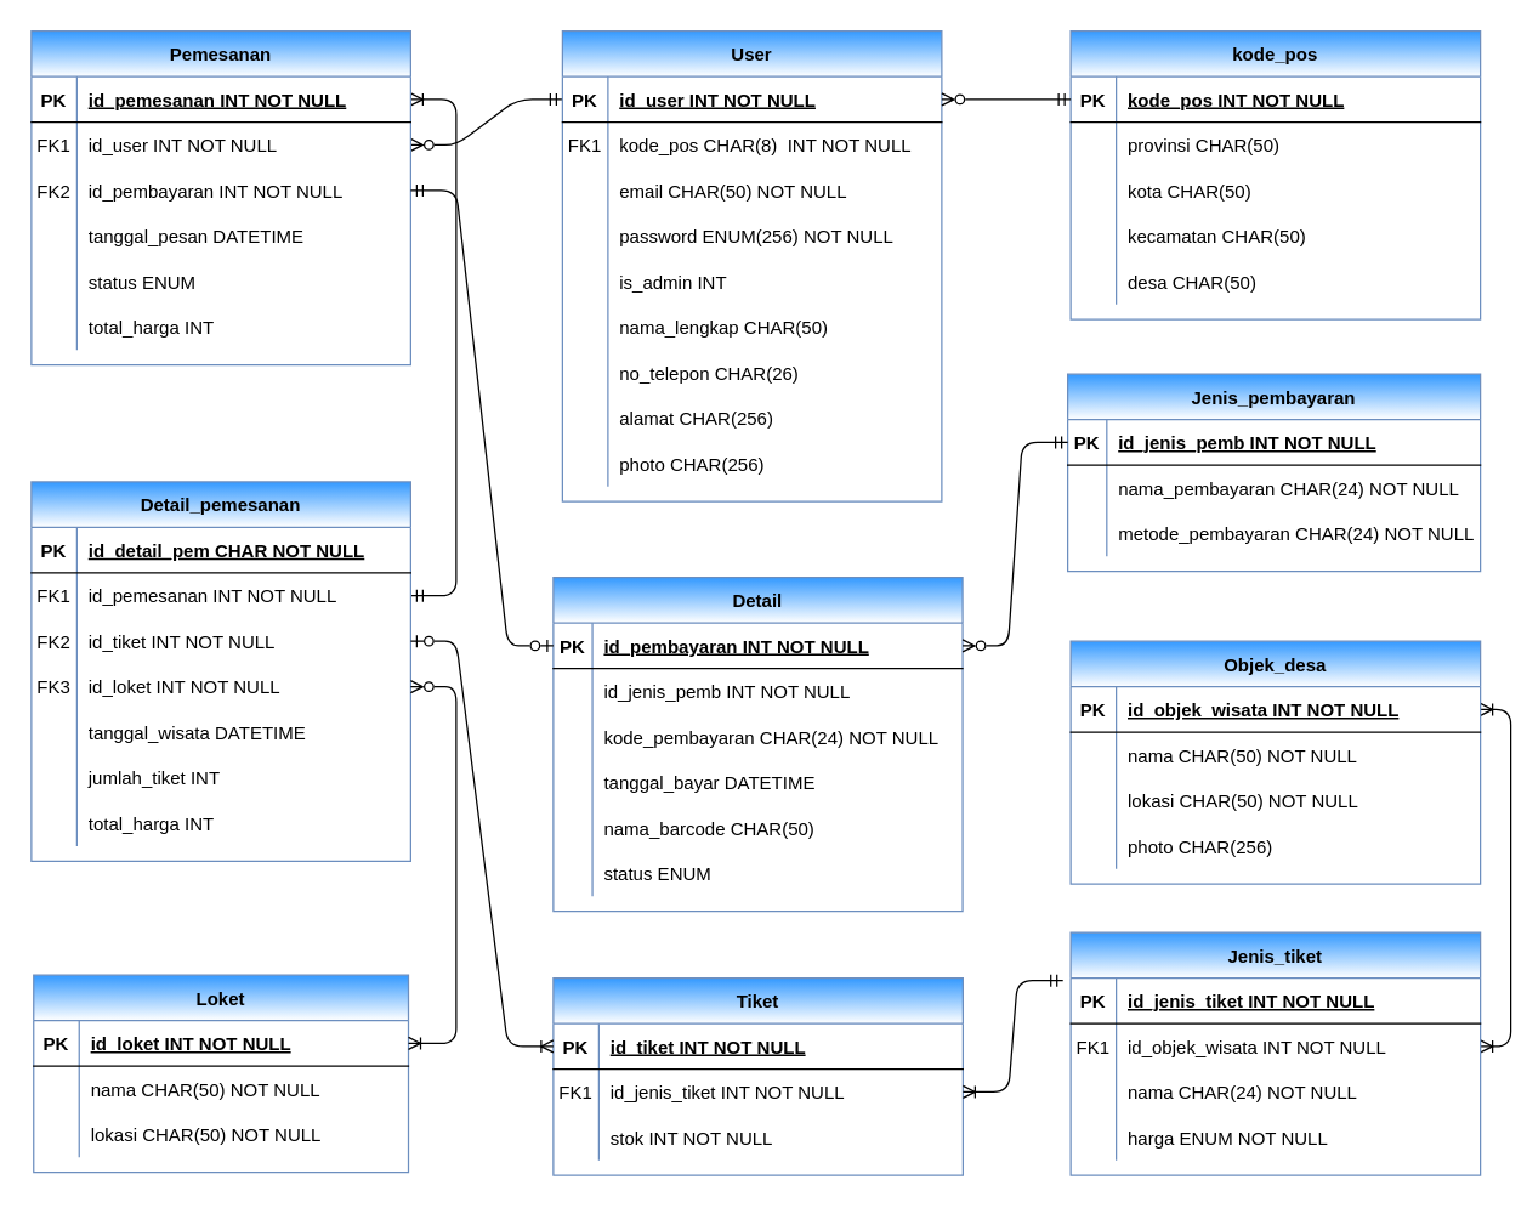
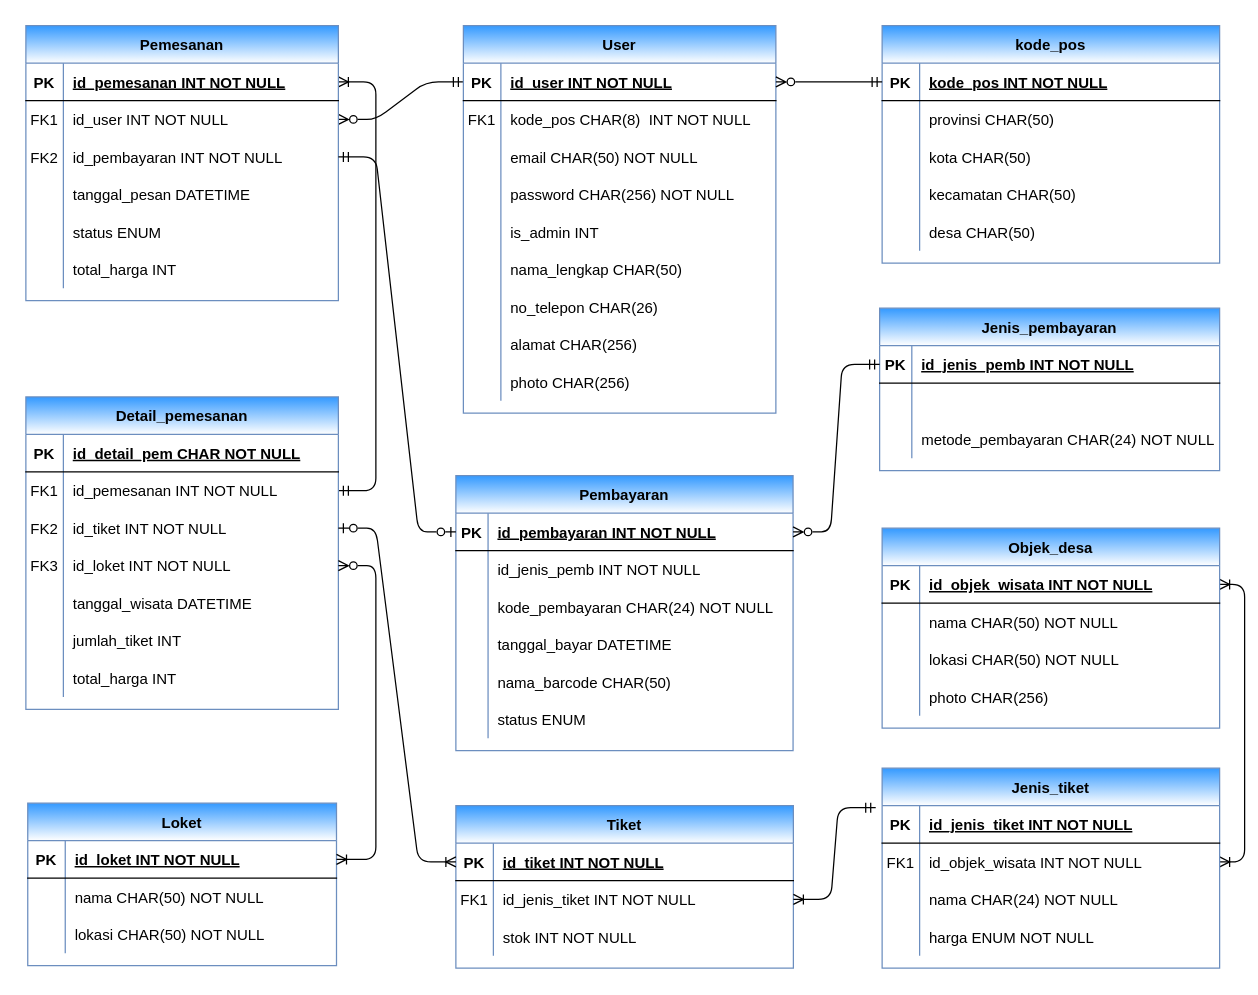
- <mxCell id="57" value="password ENUM(256) NOT NULL" style="shape=partialRectangle;overflow=hidden;connectable=0;fillColor=none;top=0;left=0;bottom=0;right=0;align=left;spacingLeft=6;" parent="55" vertex="1"><mxGeometry x="30" width="220" height="30" as="geometry"><mxRectangle width="220" height="30" as="alternateBounds" /></mxGeometry></mxCell>
+ <mxCell id="57" value="password CHAR(256) NOT NULL" style="shape=partialRectangle;overflow=hidden;connectable=0;fillColor=none;top=0;left=0;bottom=0;right=0;align=left;spacingLeft=6;" parent="55" vertex="1"><mxGeometry x="30" width="220" height="30" as="geometry"><mxRectangle width="220" height="30" as="alternateBounds" /></mxGeometry></mxCell>
- <mxCell id="165" value="nama_pembayaran CHAR(24) NOT NULL" style="shape=partialRectangle;overflow=hidden;connectable=0;fillColor=none;top=0;left=0;bottom=0;right=0;align=left;spacingLeft=6;" vertex="1" parent="163"><mxGeometry x="25.75" width="246.25" height="30" as="geometry"><mxRectangle width="246.25" height="30" as="alternateBounds" /></mxGeometry></mxCell>
- <mxCell id="73" value="Detail" style="shape=table;startSize=30;container=1;collapsible=1;childLayout=tableLayout;fixedRows=1;rowLines=0;fontStyle=1;align=center;resizeLast=1;fillColor=#3399FF;strokeColor=#6c8ebf;swimlaneFillColor=none;gradientDirection=south;gradientColor=#ffffff;" parent="1" vertex="1"><mxGeometry x="364" y="380" width="269.75" height="220" as="geometry" /></mxCell>
+ <mxCell id="73" value="Pembayaran" style="shape=table;startSize=30;container=1;collapsible=1;childLayout=tableLayout;fixedRows=1;rowLines=0;fontStyle=1;align=center;resizeLast=1;fillColor=#3399FF;strokeColor=#6c8ebf;swimlaneFillColor=none;gradientDirection=south;gradientColor=#ffffff;" parent="1" vertex="1"><mxGeometry x="364" y="380" width="269.75" height="220" as="geometry" /></mxCell>
